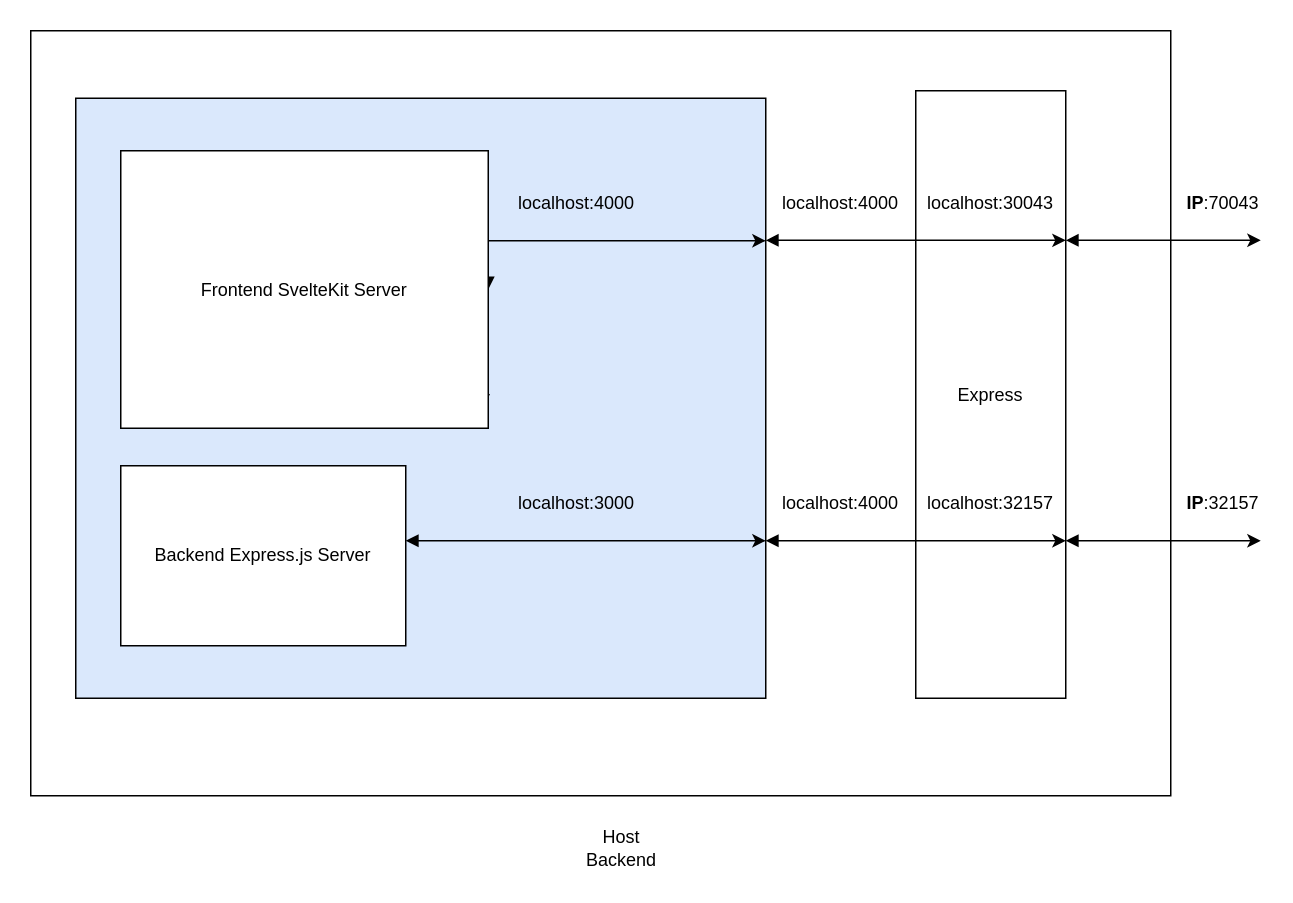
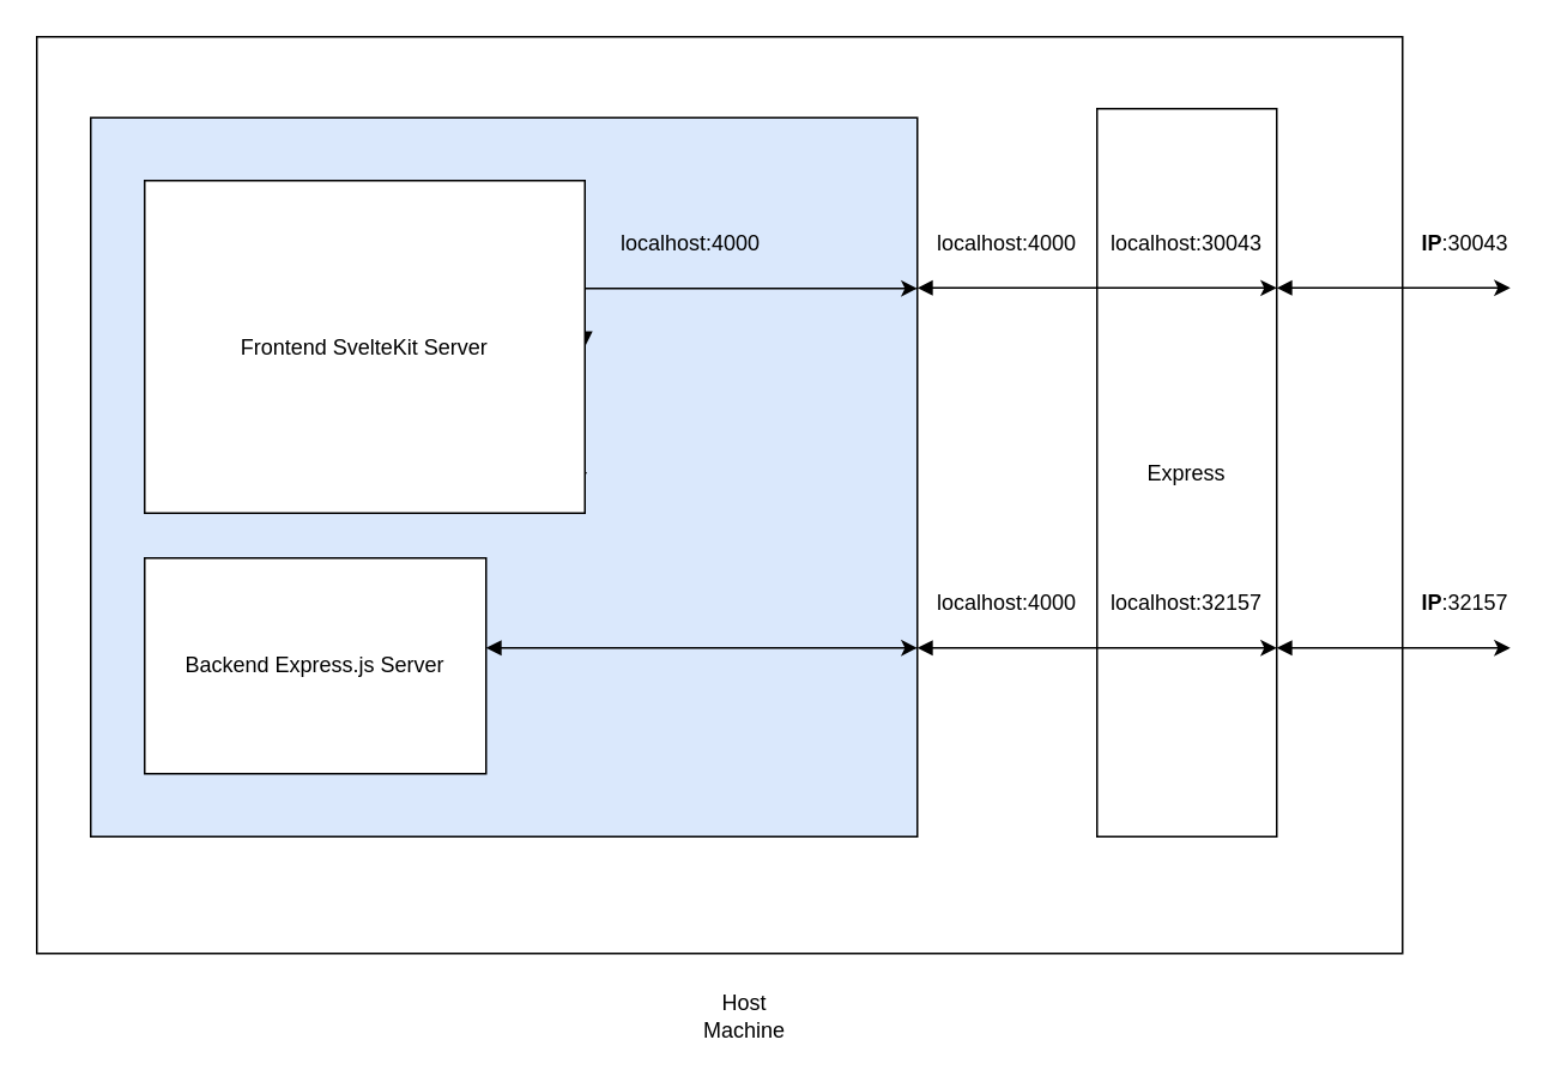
- <mxCell id="20" value="&lt;b&gt;IP&lt;/b&gt;:70043" style="text;html=1;strokeColor=none;fillColor=none;align=center;verticalAlign=middle;whiteSpace=wrap;rounded=0;" vertex="1" parent="1"><mxGeometry x="790" y="120" width="50" height="30" as="geometry" /></mxCell>
+ <mxCell id="20" value="&lt;b&gt;IP&lt;/b&gt;:30043" style="text;html=1;strokeColor=none;fillColor=none;align=center;verticalAlign=middle;whiteSpace=wrap;rounded=0;" vertex="1" parent="1"><mxGeometry x="790" y="120" width="50" height="30" as="geometry" /></mxCell>
- <mxCell id="10" value="localhost:3000" style="text;html=1;strokeColor=none;fillColor=none;align=center;verticalAlign=middle;whiteSpace=wrap;rounded=0;" vertex="1" parent="1"><mxGeometry x="354" y="320" width="60" height="30" as="geometry" /></mxCell>
- <mxCell id="11" value="Host Backend" style="text;html=1;strokeColor=none;fillColor=none;align=center;verticalAlign=middle;whiteSpace=wrap;rounded=0;" vertex="1" parent="1"><mxGeometry x="384" y="550" width="60" height="30" as="geometry" /></mxCell>
+ <mxCell id="11" value="Host Machine" style="text;html=1;strokeColor=none;fillColor=none;align=center;verticalAlign=middle;whiteSpace=wrap;rounded=0;" vertex="1" parent="1"><mxGeometry x="384" y="550" width="60" height="30" as="geometry" /></mxCell>
